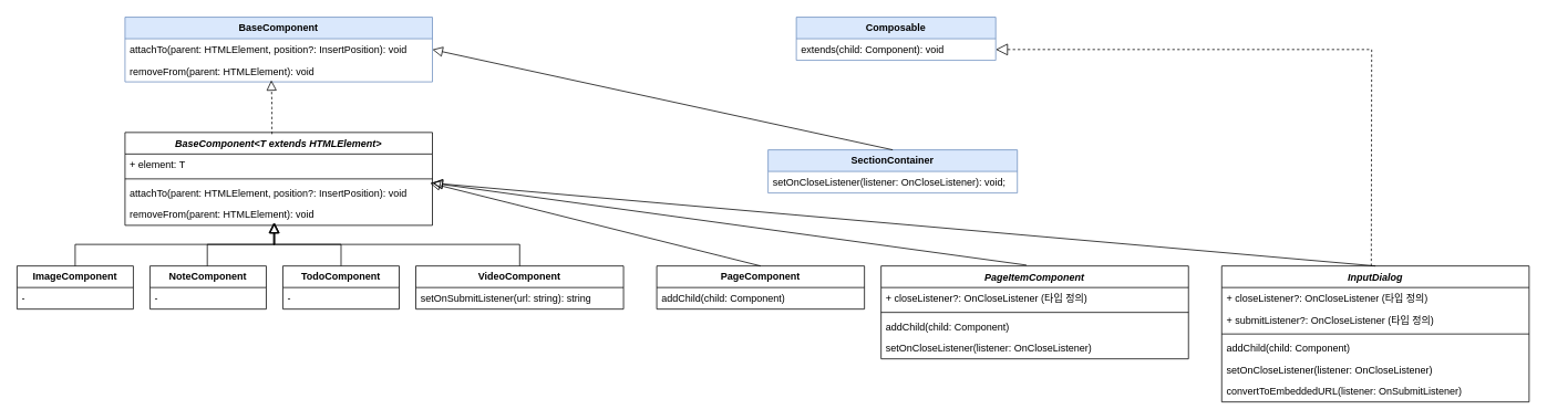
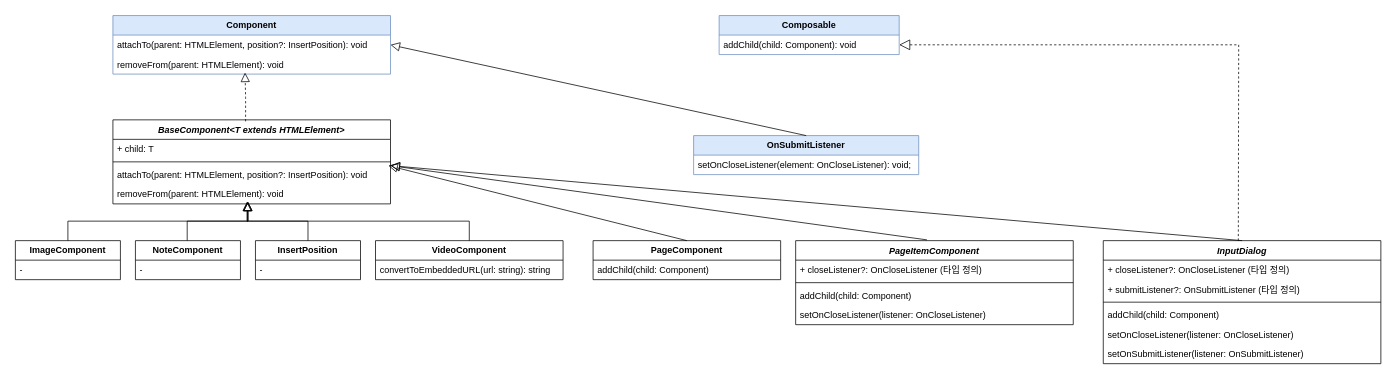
- <mxCell id="2" value="&lt;b&gt;BaseComponent&lt;/b&gt;" style="swimlane;fontStyle=0;childLayout=stackLayout;horizontal=1;startSize=26;fillColor=#dae8fc;horizontalStack=0;resizeParent=1;resizeParentMax=0;resizeLast=0;collapsible=1;marginBottom=0;whiteSpace=wrap;html=1;strokeColor=#6c8ebf;" parent="1" vertex="1"><mxGeometry x="150" y="20" width="370" height="78" as="geometry" /></mxCell>
+ <mxCell id="2" value="&lt;b&gt;Component&lt;/b&gt;" style="swimlane;fontStyle=0;childLayout=stackLayout;horizontal=1;startSize=26;fillColor=#dae8fc;horizontalStack=0;resizeParent=1;resizeParentMax=0;resizeLast=0;collapsible=1;marginBottom=0;whiteSpace=wrap;html=1;strokeColor=#6c8ebf;" parent="1" vertex="1"><mxGeometry x="150" y="20" width="370" height="78" as="geometry" /></mxCell>
- <mxCell id="35" value="extends(child: Component): void" style="text;strokeColor=none;fillColor=none;align=left;verticalAlign=top;spacingLeft=4;spacingRight=4;overflow=hidden;rotatable=0;points=[[0,0.5],[1,0.5]];portConstraint=eastwest;whiteSpace=wrap;html=1;" vertex="1" parent="34"><mxGeometry y="26" width="240" height="26" as="geometry" /></mxCell>
+ <mxCell id="35" value="addChild(child: Component): void" style="text;strokeColor=none;fillColor=none;align=left;verticalAlign=top;spacingLeft=4;spacingRight=4;overflow=hidden;rotatable=0;points=[[0,0.5],[1,0.5]];portConstraint=eastwest;whiteSpace=wrap;html=1;" vertex="1" parent="34"><mxGeometry y="26" width="240" height="26" as="geometry" /></mxCell>
- <mxCell id="23" value="&lt;b&gt;SectionContainer&lt;/b&gt;" style="swimlane;fontStyle=0;childLayout=stackLayout;horizontal=1;startSize=26;fillColor=#dae8fc;horizontalStack=0;resizeParent=1;resizeParentMax=0;resizeLast=0;collapsible=1;marginBottom=0;whiteSpace=wrap;html=1;strokeColor=#6c8ebf;" parent="1" vertex="1"><mxGeometry x="924" y="180" width="300" height="52" as="geometry" /></mxCell>
+ <mxCell id="23" value="&lt;b&gt;OnSubmitListener&lt;/b&gt;" style="swimlane;fontStyle=0;childLayout=stackLayout;horizontal=1;startSize=26;fillColor=#dae8fc;horizontalStack=0;resizeParent=1;resizeParentMax=0;resizeLast=0;collapsible=1;marginBottom=0;whiteSpace=wrap;html=1;strokeColor=#6c8ebf;" parent="1" vertex="1"><mxGeometry x="924" y="180" width="300" height="52" as="geometry" /></mxCell>
- <mxCell id="6" value="+ element: T" style="text;align=left;verticalAlign=top;spacingLeft=4;spacingRight=4;overflow=hidden;rotatable=0;points=[[0,0.5],[1,0.5]];portConstraint=eastwest;" parent="5" vertex="1"><mxGeometry y="26" width="370" height="26" as="geometry" /></mxCell>
+ <mxCell id="6" value="+ child: T" style="text;align=left;verticalAlign=top;spacingLeft=4;spacingRight=4;overflow=hidden;rotatable=0;points=[[0,0.5],[1,0.5]];portConstraint=eastwest;" parent="5" vertex="1"><mxGeometry y="26" width="370" height="26" as="geometry" /></mxCell>
- <mxCell id="24" value="setOnCloseListener(listener: OnCloseListener): void;" style="text;strokeColor=none;fillColor=none;align=left;verticalAlign=top;spacingLeft=4;spacingRight=4;overflow=hidden;rotatable=0;points=[[0,0.5],[1,0.5]];portConstraint=eastwest;whiteSpace=wrap;html=1;" parent="23" vertex="1"><mxGeometry y="26" width="300" height="26" as="geometry" /></mxCell>
+ <mxCell id="24" value="setOnCloseListener(element: OnCloseListener): void;" style="text;strokeColor=none;fillColor=none;align=left;verticalAlign=top;spacingLeft=4;spacingRight=4;overflow=hidden;rotatable=0;points=[[0,0.5],[1,0.5]];portConstraint=eastwest;whiteSpace=wrap;html=1;" parent="23" vertex="1"><mxGeometry y="26" width="300" height="26" as="geometry" /></mxCell>
- <mxCell id="15" value="&lt;b&gt;TodoComponent&lt;/b&gt;" style="swimlane;fontStyle=0;childLayout=stackLayout;horizontal=1;startSize=26;fillColor=none;horizontalStack=0;resizeParent=1;resizeParentMax=0;resizeLast=0;collapsible=1;marginBottom=0;whiteSpace=wrap;html=1;" parent="1" vertex="1"><mxGeometry x="340" y="320" width="140" height="52" as="geometry" /></mxCell>
+ <mxCell id="15" value="&lt;b&gt;InsertPosition&lt;/b&gt;" style="swimlane;fontStyle=0;childLayout=stackLayout;horizontal=1;startSize=26;fillColor=none;horizontalStack=0;resizeParent=1;resizeParentMax=0;resizeLast=0;collapsible=1;marginBottom=0;whiteSpace=wrap;html=1;" parent="1" vertex="1"><mxGeometry x="340" y="320" width="140" height="52" as="geometry" /></mxCell>
- <mxCell id="18" value="setOnSubmitListener(url: string): string" style="text;strokeColor=none;fillColor=none;align=left;verticalAlign=top;spacingLeft=4;spacingRight=4;overflow=hidden;rotatable=0;points=[[0,0.5],[1,0.5]];portConstraint=eastwest;whiteSpace=wrap;html=1;" parent="17" vertex="1"><mxGeometry y="26" width="250" height="26" as="geometry" /></mxCell>
+ <mxCell id="18" value="convertToEmbeddedURL(url: string): string" style="text;strokeColor=none;fillColor=none;align=left;verticalAlign=top;spacingLeft=4;spacingRight=4;overflow=hidden;rotatable=0;points=[[0,0.5],[1,0.5]];portConstraint=eastwest;whiteSpace=wrap;html=1;" parent="17" vertex="1"><mxGeometry y="26" width="250" height="26" as="geometry" /></mxCell>
- <mxCell id="39" value="+ submitListener?: OnCloseListener (타입 정의)" style="text;align=left;verticalAlign=top;spacingLeft=4;spacingRight=4;overflow=hidden;rotatable=0;points=[[0,0.5],[1,0.5]];portConstraint=eastwest;" vertex="1" parent="37"><mxGeometry y="52" width="370" height="26" as="geometry" /></mxCell>
+ <mxCell id="39" value="+ submitListener?: OnSubmitListener (타입 정의)" style="text;align=left;verticalAlign=top;spacingLeft=4;spacingRight=4;overflow=hidden;rotatable=0;points=[[0,0.5],[1,0.5]];portConstraint=eastwest;" vertex="1" parent="37"><mxGeometry y="52" width="370" height="26" as="geometry" /></mxCell>
- <mxCell id="43" value="convertToEmbeddedURL(listener: OnSubmitListener)" style="text;align=left;verticalAlign=top;spacingLeft=4;spacingRight=4;overflow=hidden;rotatable=0;points=[[0,0.5],[1,0.5]];portConstraint=eastwest;" vertex="1" parent="37"><mxGeometry y="138" width="370" height="26" as="geometry" /></mxCell>
+ <mxCell id="43" value="setOnSubmitListener(listener: OnSubmitListener)" style="text;align=left;verticalAlign=top;spacingLeft=4;spacingRight=4;overflow=hidden;rotatable=0;points=[[0,0.5],[1,0.5]];portConstraint=eastwest;" vertex="1" parent="37"><mxGeometry y="138" width="370" height="26" as="geometry" /></mxCell>
